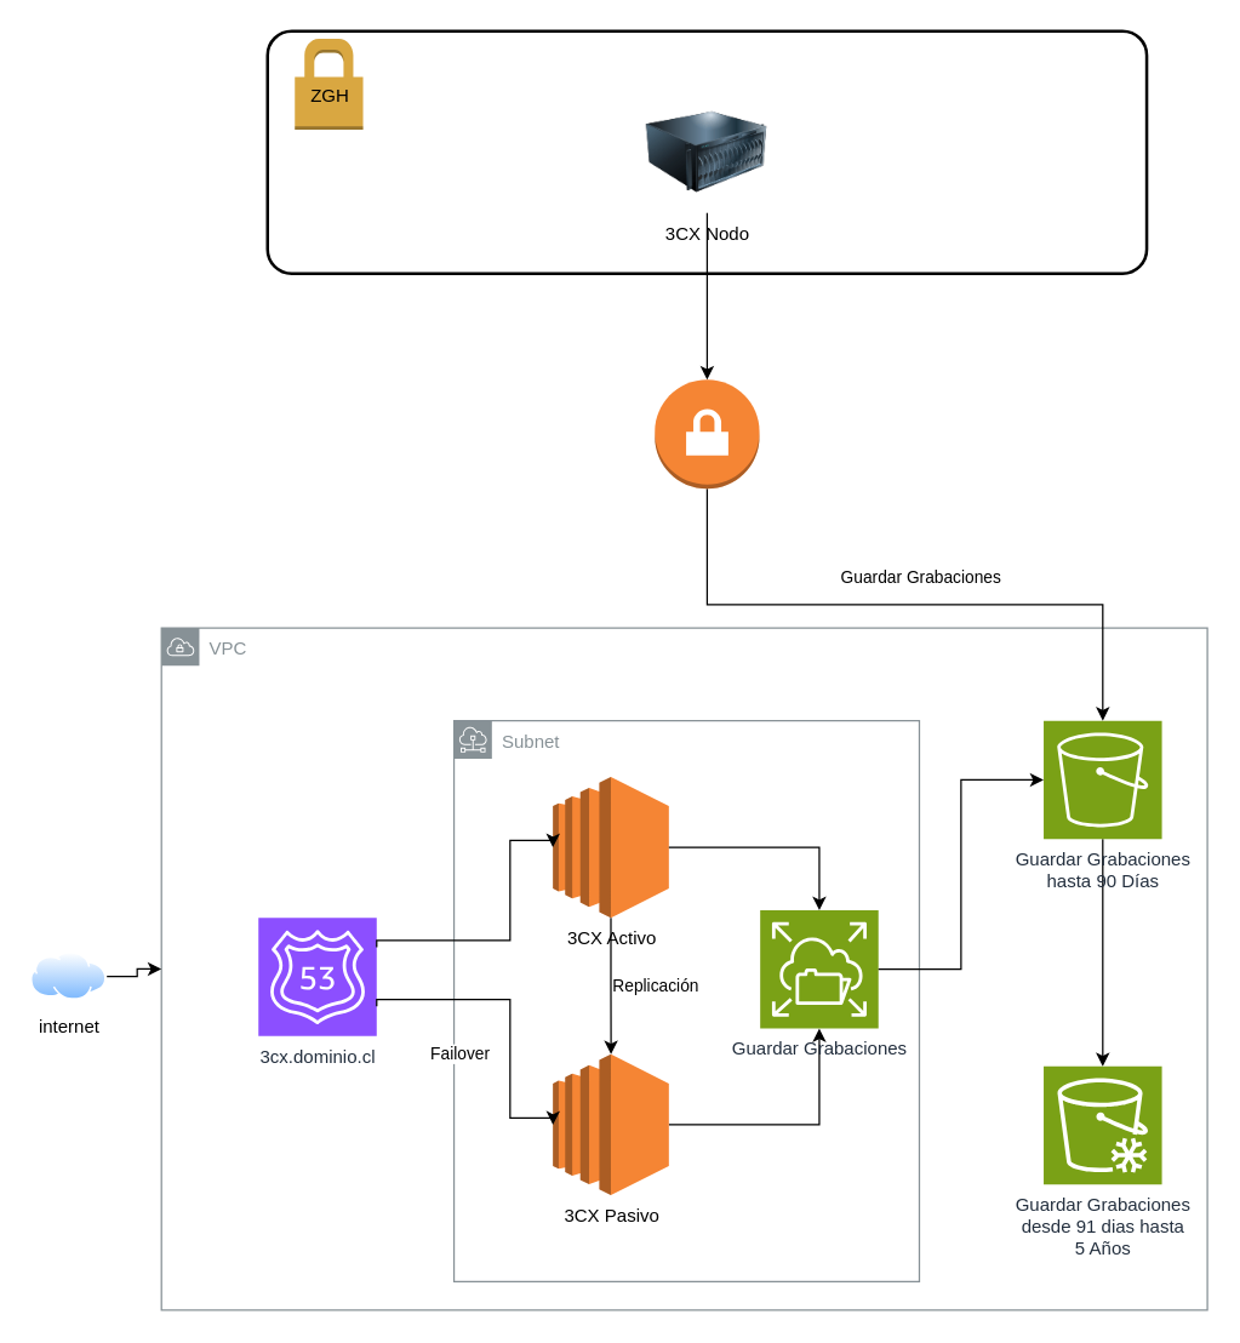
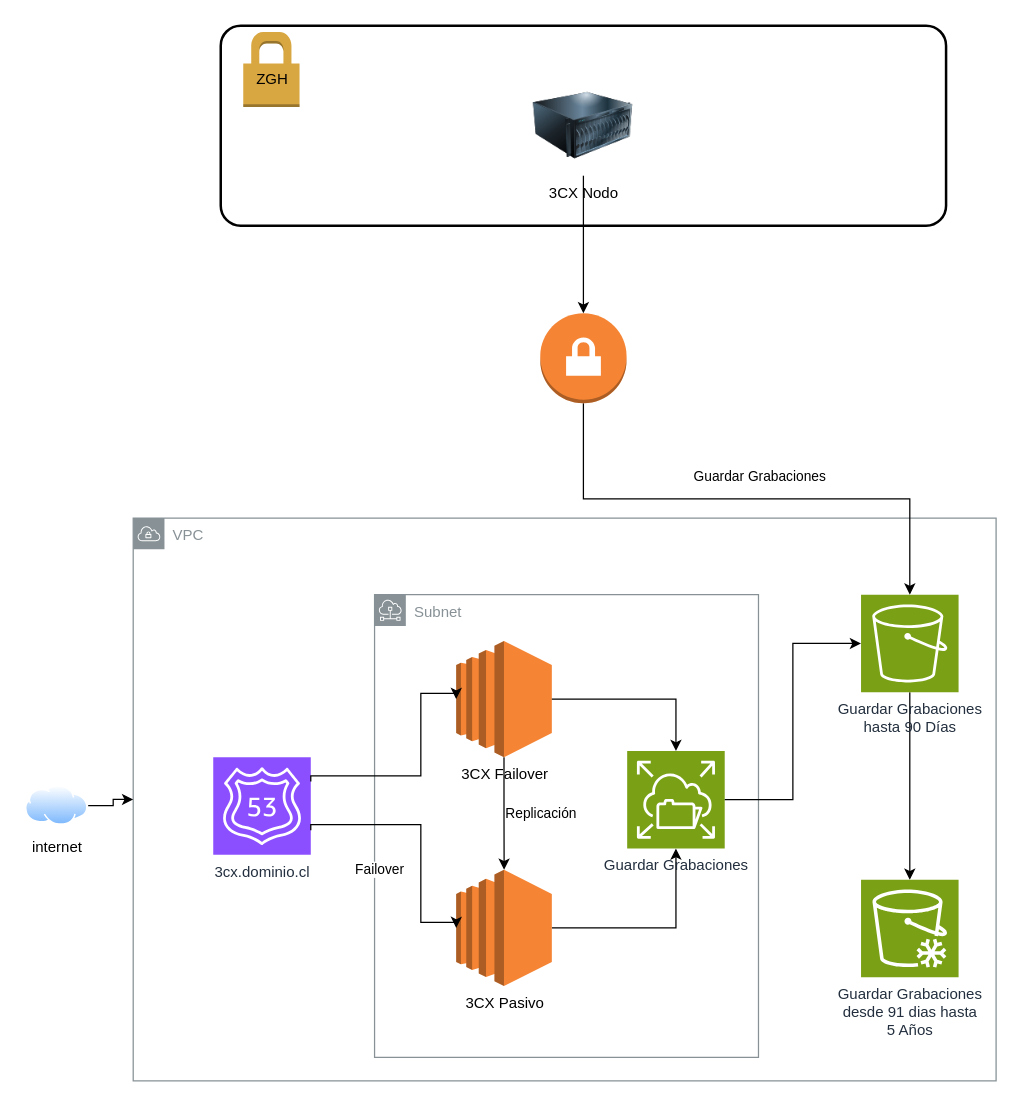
- <mxCell id="16" value="3CX Activo" style="outlineConnect=0;dashed=0;verticalLabelPosition=bottom;verticalAlign=top;align=center;html=1;shape=mxgraph.aws3.ec2;fillColor=#F58534;gradientColor=none;" vertex="1" parent="1"><mxGeometry x="364.25" y="512" width="76.5" height="93" as="geometry" /></mxCell>
+ <mxCell id="16" value="3CX Failover" style="outlineConnect=0;dashed=0;verticalLabelPosition=bottom;verticalAlign=top;align=center;html=1;shape=mxgraph.aws3.ec2;fillColor=#F58534;gradientColor=none;" vertex="1" parent="1"><mxGeometry x="364.25" y="512" width="76.5" height="93" as="geometry" /></mxCell>
